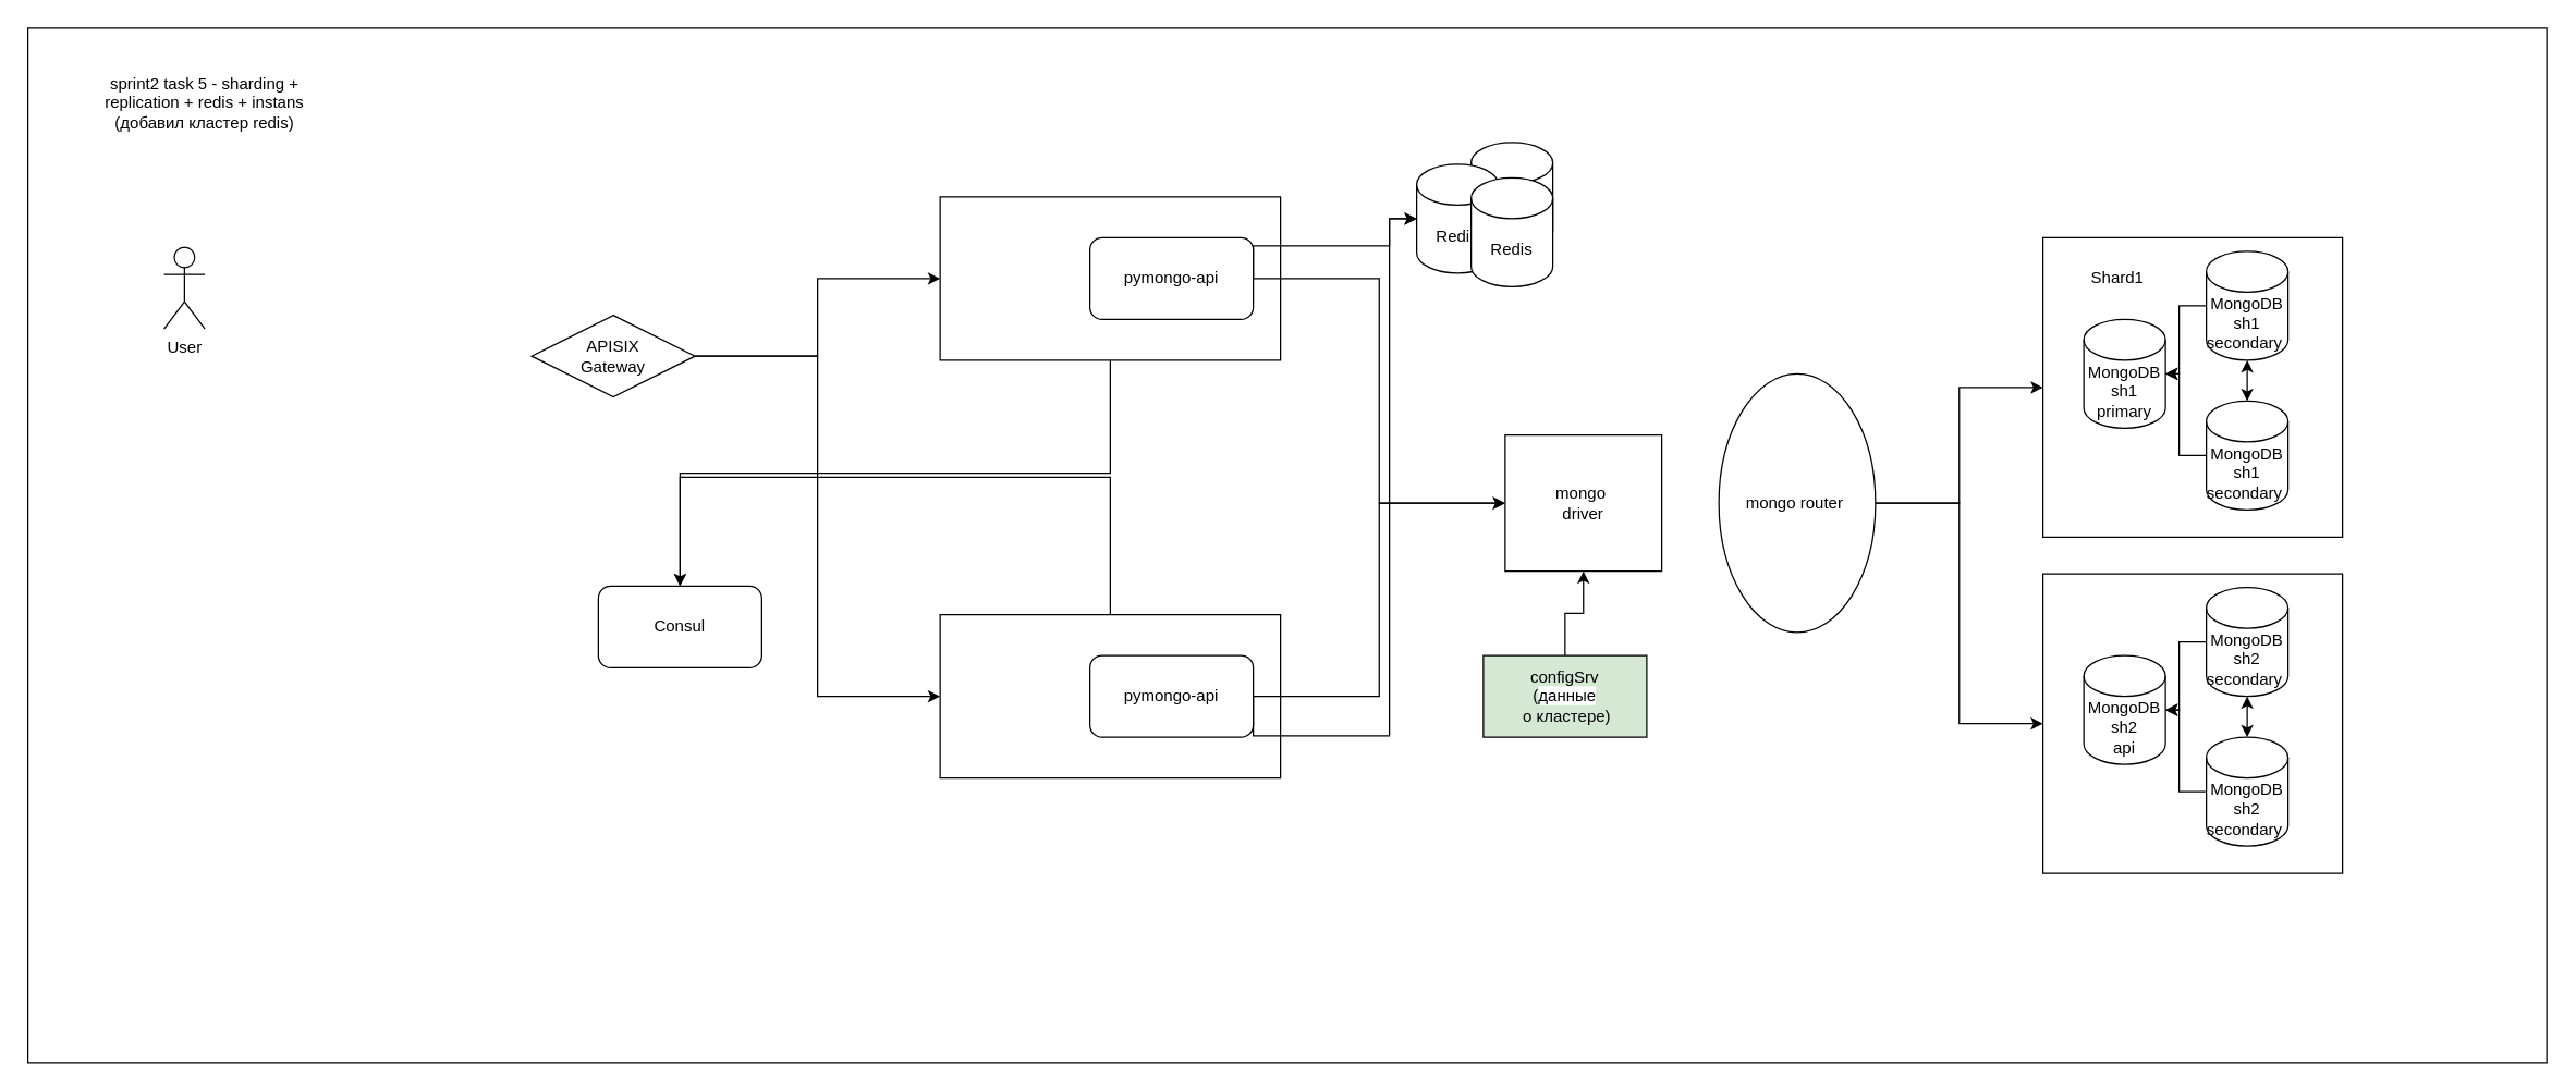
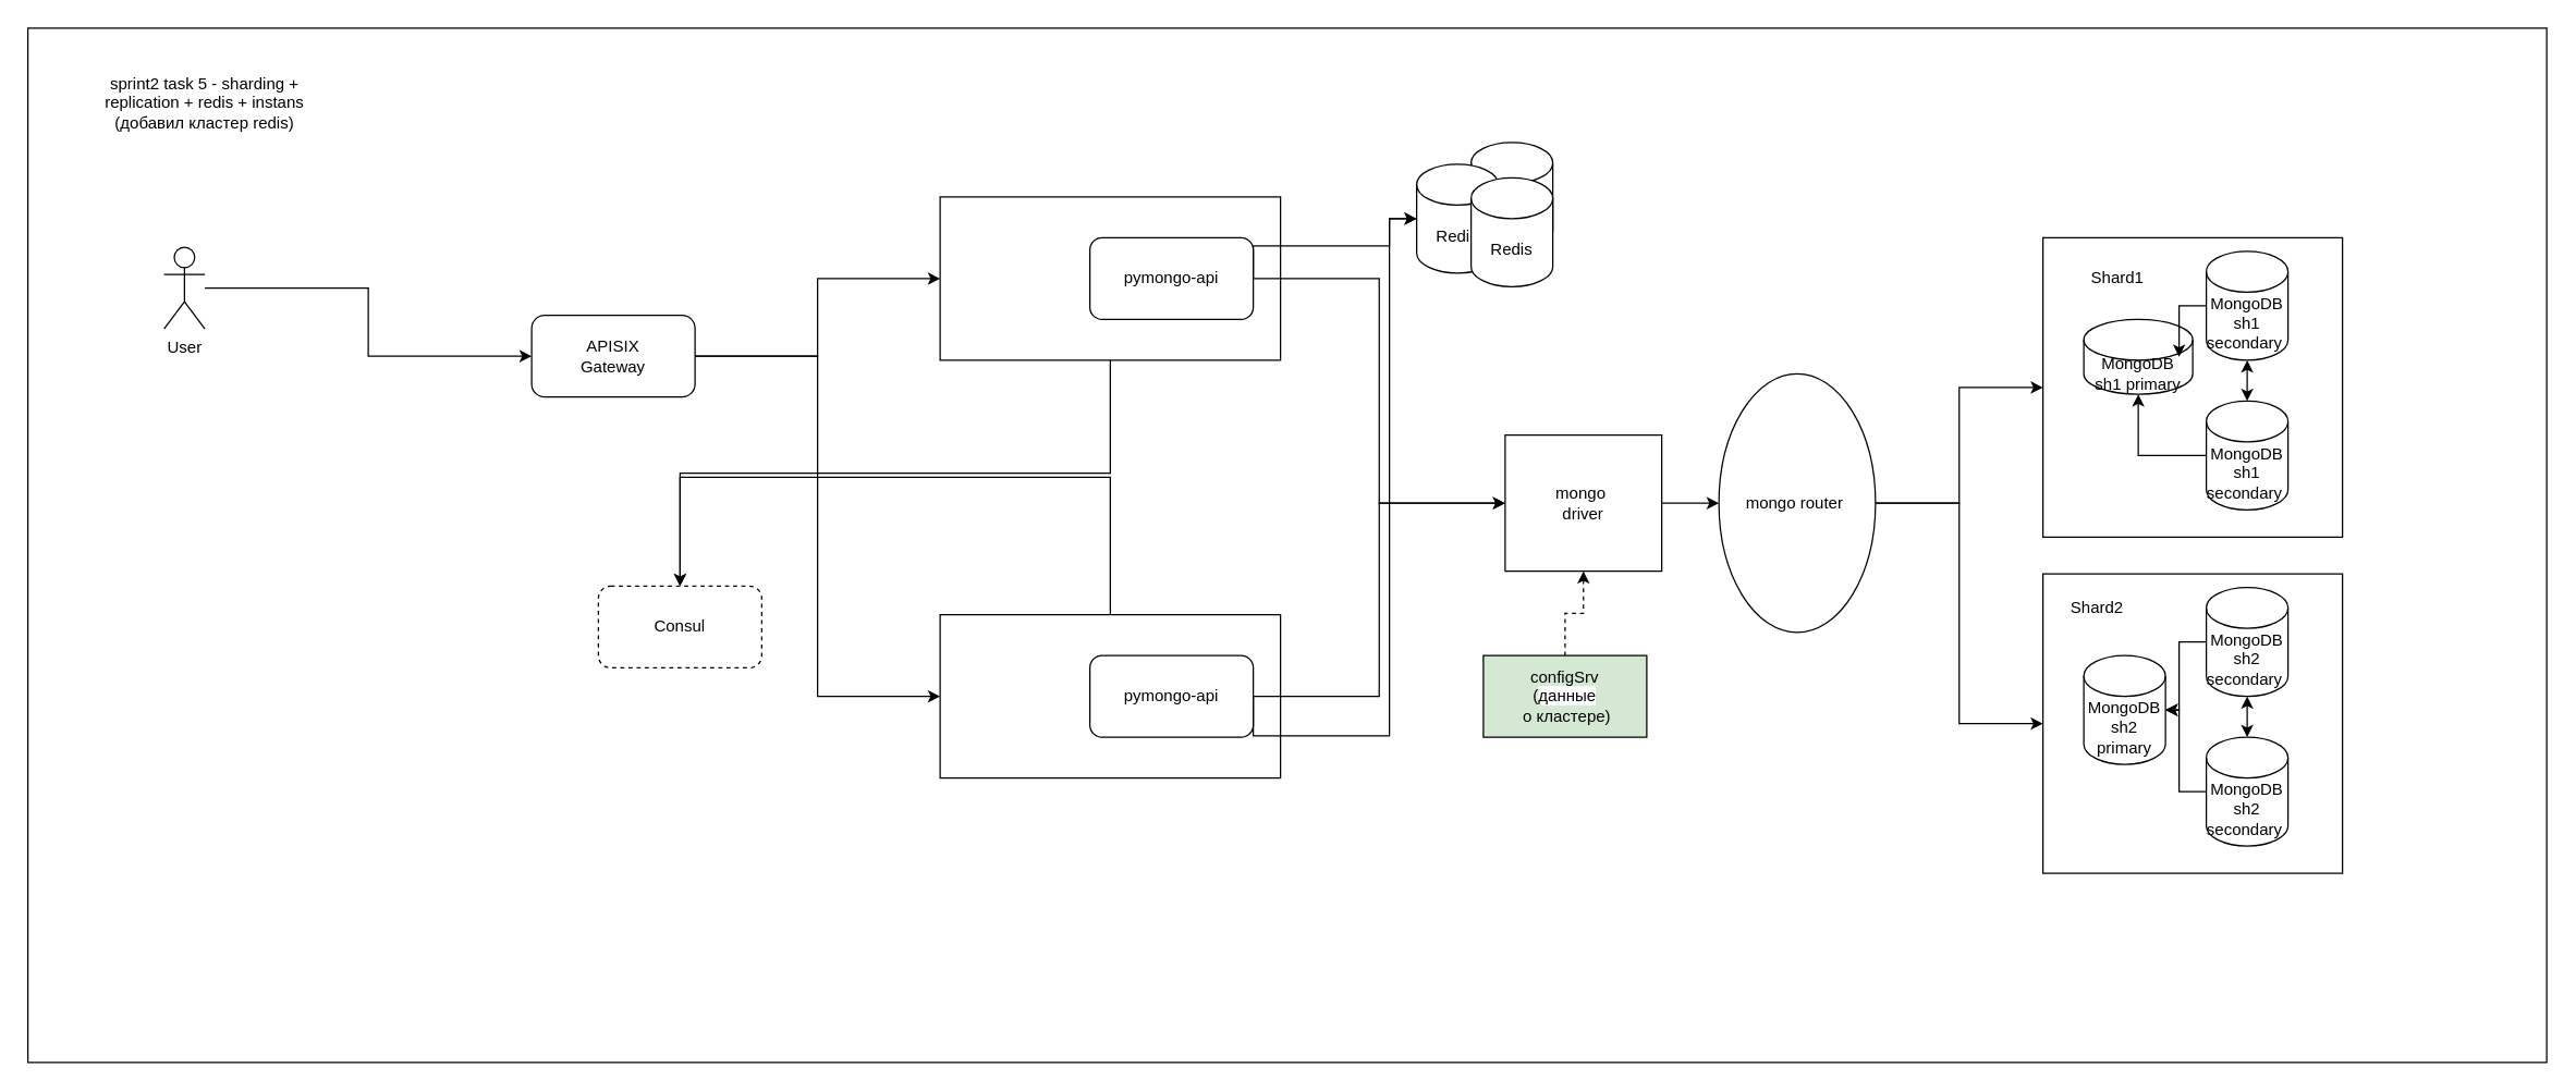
+ <mxCell id="22" value="" style="edgeStyle=orthogonalEdgeStyle;rounded=0;orthogonalLoop=1;jettySize=auto;html=1;" parent="1" source="5" target="8" edge="1"><mxGeometry relative="1" as="geometry"><mxPoint x="200" y="261" as="sourcePoint" /><mxPoint x="225" y="261" as="targetPoint" /></mxGeometry></mxCell>
- <mxCell id="8" value="APISIX&lt;div&gt;Gateway&lt;/div&gt;" style="rhombus;whiteSpace=wrap;html=1;arcSize=16;" parent="1" vertex="1"><mxGeometry x="390" y="231" width="120" height="60" as="geometry" /></mxCell>
+ <mxCell id="8" value="APISIX&lt;div&gt;Gateway&lt;/div&gt;" style="rounded=1;whiteSpace=wrap;html=1;arcSize=16;" parent="1" vertex="1"><mxGeometry x="390" y="231" width="120" height="60" as="geometry" /></mxCell>
- <mxCell id="28" value="MongoDB&lt;br&gt;sh1 primary" style="shape=cylinder3;whiteSpace=wrap;html=1;boundedLbl=1;backgroundOutline=1;size=15;" parent="1" vertex="1"><mxGeometry x="1530" y="234" width="60" height="80" as="geometry" /></mxCell>
+ <mxCell id="28" value="MongoDB&lt;br&gt;sh1 primary" style="shape=cylinder3;whiteSpace=wrap;html=1;boundedLbl=1;backgroundOutline=1;size=15;" parent="1" vertex="1"><mxGeometry x="1530" y="234" width="80" height="55" as="geometry" /></mxCell>
+ <mxCell id="15" style="edgeStyle=orthogonalEdgeStyle;rounded=0;orthogonalLoop=1;jettySize=auto;html=1;exitX=1;exitY=0.5;exitDx=0;exitDy=0;entryX=0;entryY=0.5;entryDx=0;entryDy=0;" parent="1" source="26" target="19" edge="1"><mxGeometry relative="1" as="geometry" /></mxCell>
+ <mxCell id="40" value="Shard2" style="text;html=1;align=center;verticalAlign=middle;whiteSpace=wrap;rounded=0;" parent="1" vertex="1"><mxGeometry x="1510" y="431" width="60" height="30" as="geometry" /></mxCell>
- <mxCell id="23" style="edgeStyle=orthogonalEdgeStyle;rounded=0;orthogonalLoop=1;jettySize=auto;html=1;exitX=0.5;exitY=0;exitDx=0;exitDy=0;entryX=0.5;entryY=1;entryDx=0;entryDy=0;" parent="1" source="24" target="26" edge="1"><mxGeometry relative="1" as="geometry" /></mxCell>
+ <mxCell id="23" style="edgeStyle=orthogonalEdgeStyle;rounded=0;orthogonalLoop=1;jettySize=auto;html=1;exitX=0.5;exitY=0;exitDx=0;exitDy=0;entryX=0.5;entryY=1;entryDx=0;entryDy=0;dashed=1;" parent="1" source="24" target="26" edge="1"><mxGeometry relative="1" as="geometry" /></mxCell>
- <mxCell id="9" value="Consul" style="rounded=1;whiteSpace=wrap;html=1;" parent="1" vertex="1"><mxGeometry x="439" y="430" width="120" height="60" as="geometry" /></mxCell>
+ <mxCell id="9" value="Consul" style="rounded=1;whiteSpace=wrap;html=1;dashed=1;" parent="1" vertex="1"><mxGeometry x="439" y="430" width="120" height="60" as="geometry" /></mxCell>
- <mxCell id="35" value="MongoDB&lt;div&gt;sh2&lt;br&gt;api&lt;/div&gt;" style="shape=cylinder3;whiteSpace=wrap;html=1;boundedLbl=1;backgroundOutline=1;size=15;" parent="1" vertex="1"><mxGeometry x="1530" y="481" width="60" height="80" as="geometry" /></mxCell>
+ <mxCell id="35" value="MongoDB&lt;div&gt;sh2&lt;br&gt;primary&lt;/div&gt;" style="shape=cylinder3;whiteSpace=wrap;html=1;boundedLbl=1;backgroundOutline=1;size=15;" parent="1" vertex="1"><mxGeometry x="1530" y="481" width="60" height="80" as="geometry" /></mxCell>
